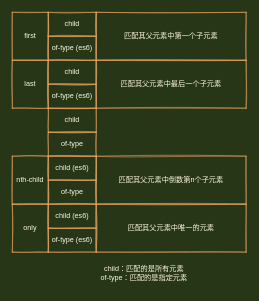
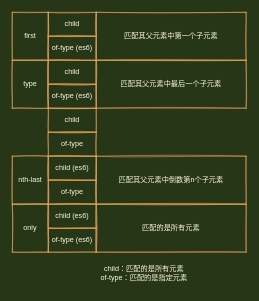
- <mxCell id="5" value="last" style="rounded=0;whiteSpace=wrap;html=1;sketch=1;fontColor=#FEFAE0;strokeColor=#DDA15E;fillColor=none;" parent="1" vertex="1"><mxGeometry x="20" y="100" width="60" height="80" as="geometry" /></mxCell>
+ <mxCell id="5" value="type" style="rounded=0;whiteSpace=wrap;html=1;sketch=1;fontColor=#FEFAE0;strokeColor=#DDA15E;fillColor=none;" parent="1" vertex="1"><mxGeometry x="20" y="100" width="60" height="80" as="geometry" /></mxCell>
- <mxCell id="7" value="nth-child" style="rounded=0;whiteSpace=wrap;html=1;sketch=1;fontColor=#FEFAE0;strokeColor=#DDA15E;fillColor=none;" parent="1" vertex="1"><mxGeometry x="20" y="260" width="60" height="80" as="geometry" /></mxCell>
+ <mxCell id="7" value="nth-last" style="rounded=0;whiteSpace=wrap;html=1;sketch=1;fontColor=#FEFAE0;strokeColor=#DDA15E;fillColor=none;" parent="1" vertex="1"><mxGeometry x="20" y="260" width="60" height="80" as="geometry" /></mxCell>
- <mxCell id="16" value="匹配其父元素中唯一的元素" style="rounded=0;whiteSpace=wrap;html=1;sketch=1;fontColor=#FEFAE0;strokeColor=#DDA15E;fillColor=none;" parent="1" vertex="1"><mxGeometry x="160" y="340" width="250" height="80" as="geometry" /></mxCell>
+ <mxCell id="16" value="匹配的是所有元素" style="rounded=0;whiteSpace=wrap;html=1;sketch=1;fontColor=#FEFAE0;strokeColor=#DDA15E;fillColor=none;" parent="1" vertex="1"><mxGeometry x="160" y="340" width="250" height="80" as="geometry" /></mxCell>
